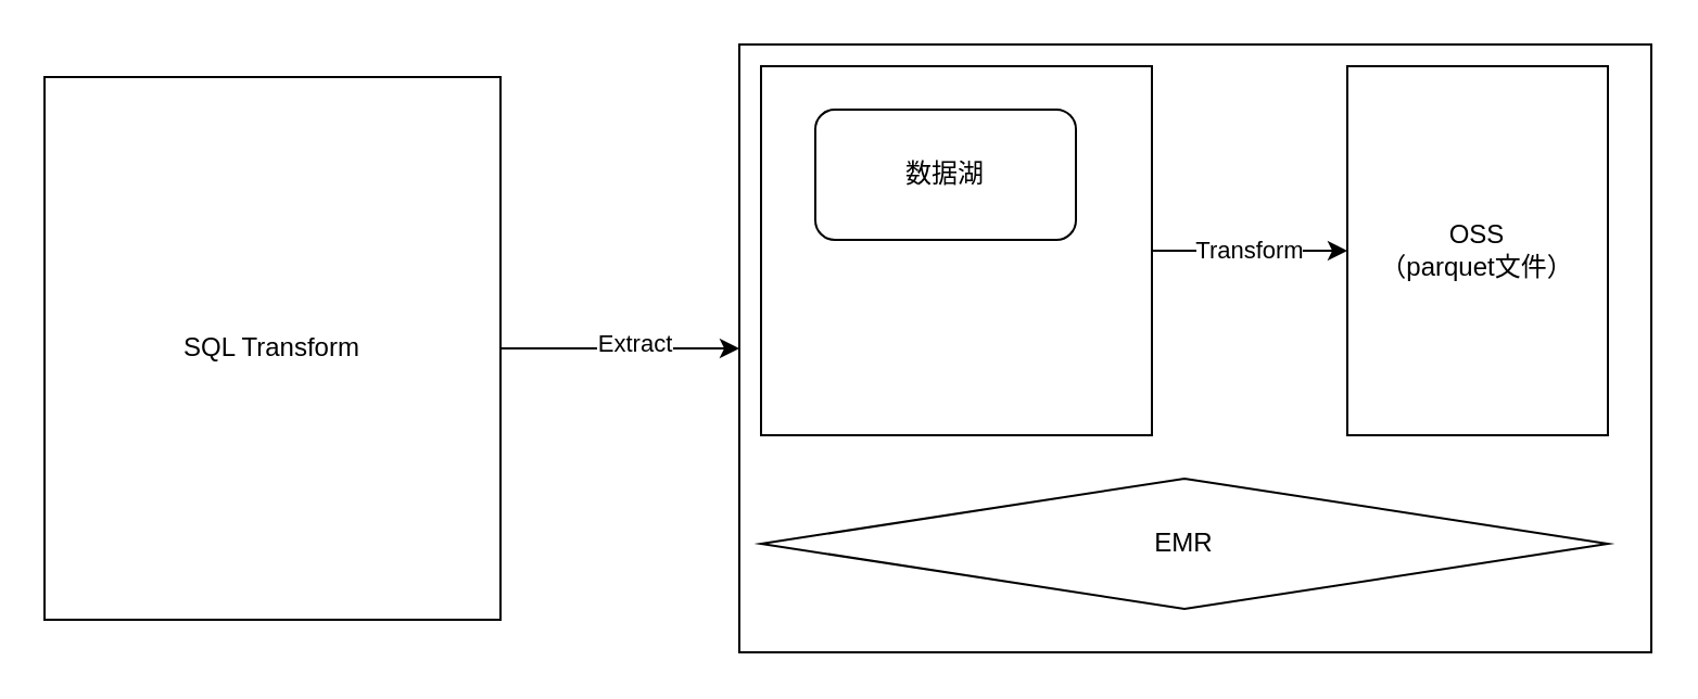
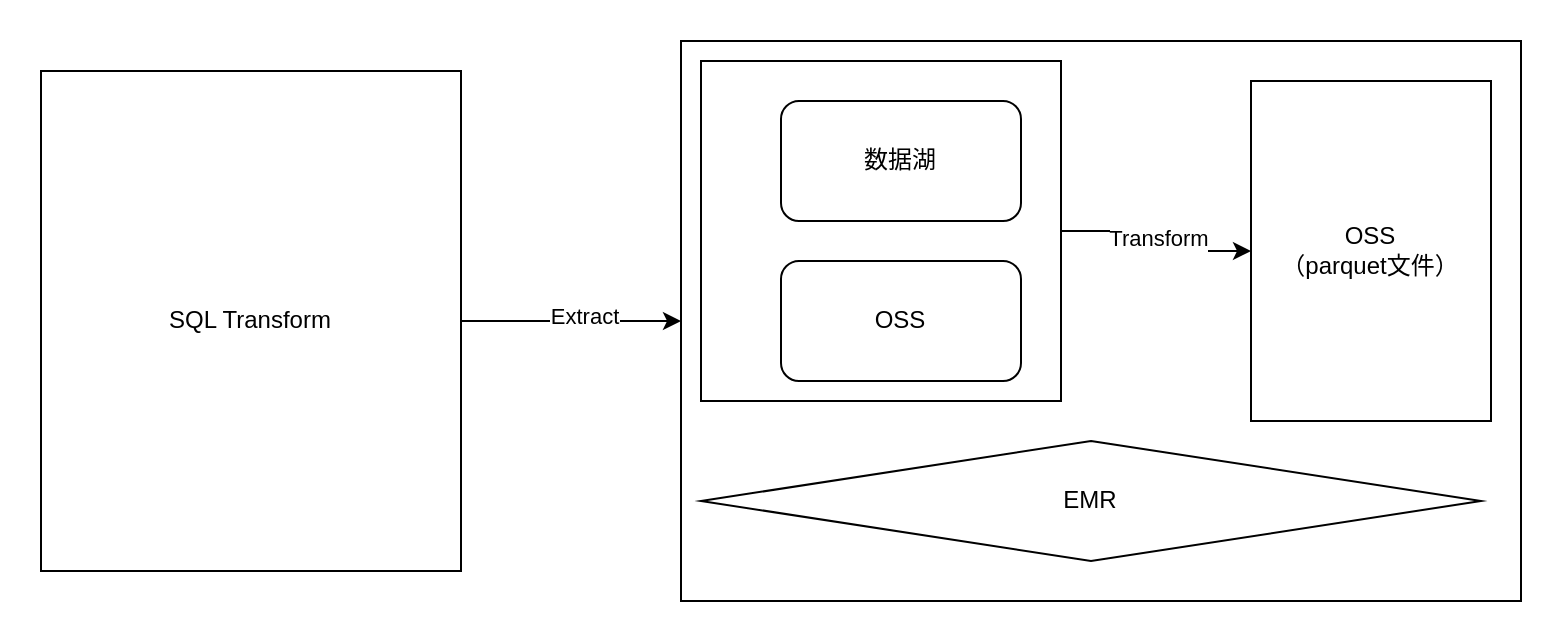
- <mxCell id="10" value="数据湖" style="rounded=1;whiteSpace=wrap;html=1;" vertex="1" parent="1"><mxGeometry x="375" y="50" width="120" height="60" as="geometry" /></mxCell>
+ <mxCell id="10" value="数据湖" style="rounded=1;whiteSpace=wrap;html=1;" vertex="1" parent="1"><mxGeometry x="390" y="50" width="120" height="60" as="geometry" /></mxCell>
- <mxCell id="11" value="OSS&lt;br&gt;（parquet文件）" style="rounded=0;whiteSpace=wrap;html=1;" vertex="1" parent="1"><mxGeometry x="620" y="30" width="120" height="170" as="geometry" /></mxCell>
+ <mxCell id="11" value="OSS&lt;br&gt;（parquet文件）" style="rounded=0;whiteSpace=wrap;html=1;" vertex="1" parent="1"><mxGeometry x="625" y="40" width="120" height="170" as="geometry" /></mxCell>
+ <mxCell id="9" value="OSS" style="rounded=1;whiteSpace=wrap;html=1;" vertex="1" parent="1"><mxGeometry x="390" y="130" width="120" height="60" as="geometry" /></mxCell>
